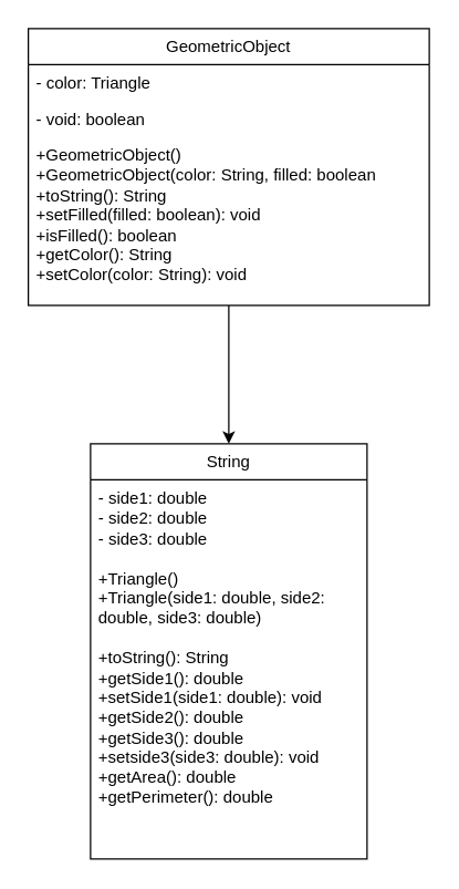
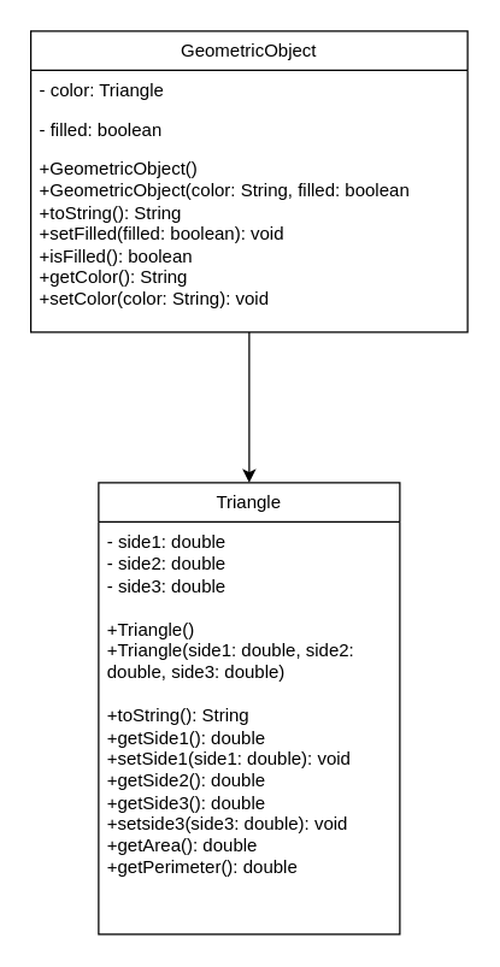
- <mxCell id="6" value="- void: boolean" style="text;strokeColor=none;fillColor=none;align=left;verticalAlign=top;spacingLeft=4;spacingRight=4;overflow=hidden;rotatable=0;points=[[0,0.5],[1,0.5]];portConstraint=eastwest;whiteSpace=wrap;html=1;" vertex="1" parent="4"><mxGeometry y="52" width="290" height="26" as="geometry" /></mxCell>
+ <mxCell id="6" value="- filled: boolean" style="text;strokeColor=none;fillColor=none;align=left;verticalAlign=top;spacingLeft=4;spacingRight=4;overflow=hidden;rotatable=0;points=[[0,0.5],[1,0.5]];portConstraint=eastwest;whiteSpace=wrap;html=1;" vertex="1" parent="4"><mxGeometry y="52" width="290" height="26" as="geometry" /></mxCell>
- <mxCell id="2" value="String" style="swimlane;fontStyle=0;childLayout=stackLayout;horizontal=1;startSize=26;fillColor=none;horizontalStack=0;resizeParent=1;resizeParentMax=0;resizeLast=0;collapsible=1;marginBottom=0;whiteSpace=wrap;html=1;" vertex="1" parent="1"><mxGeometry x="65" y="320" width="200" height="300" as="geometry" /></mxCell>
+ <mxCell id="2" value="Triangle" style="swimlane;fontStyle=0;childLayout=stackLayout;horizontal=1;startSize=26;fillColor=none;horizontalStack=0;resizeParent=1;resizeParentMax=0;resizeLast=0;collapsible=1;marginBottom=0;whiteSpace=wrap;html=1;" vertex="1" parent="1"><mxGeometry x="65" y="320" width="200" height="300" as="geometry" /></mxCell>
